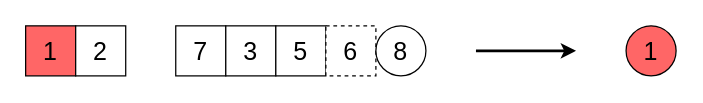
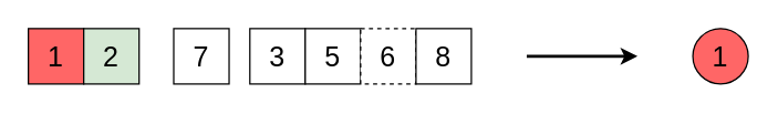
- <mxCell id="3" value="2" style="whiteSpace=wrap;html=1;aspect=fixed;fontSize=20;fillColor=#FFFFFF;" parent="1" vertex="1"><mxGeometry x="60" y="20" width="40" height="40" as="geometry" /></mxCell>
+ <mxCell id="3" value="2" style="whiteSpace=wrap;html=1;aspect=fixed;fontSize=20;fillColor=#d5e8d4;" parent="1" vertex="1"><mxGeometry x="60" y="20" width="40" height="40" as="geometry" /></mxCell>
- <mxCell id="4" value="7" style="whiteSpace=wrap;html=1;aspect=fixed;fontSize=20;fillColor=#FFFFFF;" parent="1" vertex="1"><mxGeometry x="140" y="20" width="40" height="40" as="geometry" /></mxCell>
+ <mxCell id="4" value="7" style="whiteSpace=wrap;html=1;aspect=fixed;fontSize=20;fillColor=#FFFFFF;" parent="1" vertex="1"><mxGeometry x="125" y="20" width="40" height="40" as="geometry" /></mxCell>
- <mxCell id="8" value="8" style="ellipse;whiteSpace=wrap;html=1;aspect=fixed;fontSize=20;fillColor=#FFFFFF;" parent="1" vertex="1"><mxGeometry x="300" y="20" width="40" height="40" as="geometry" /></mxCell>
+ <mxCell id="8" value="8" style="whiteSpace=wrap;html=1;aspect=fixed;fontSize=20;fillColor=#FFFFFF;" parent="1" vertex="1"><mxGeometry x="300" y="20" width="40" height="40" as="geometry" /></mxCell>
